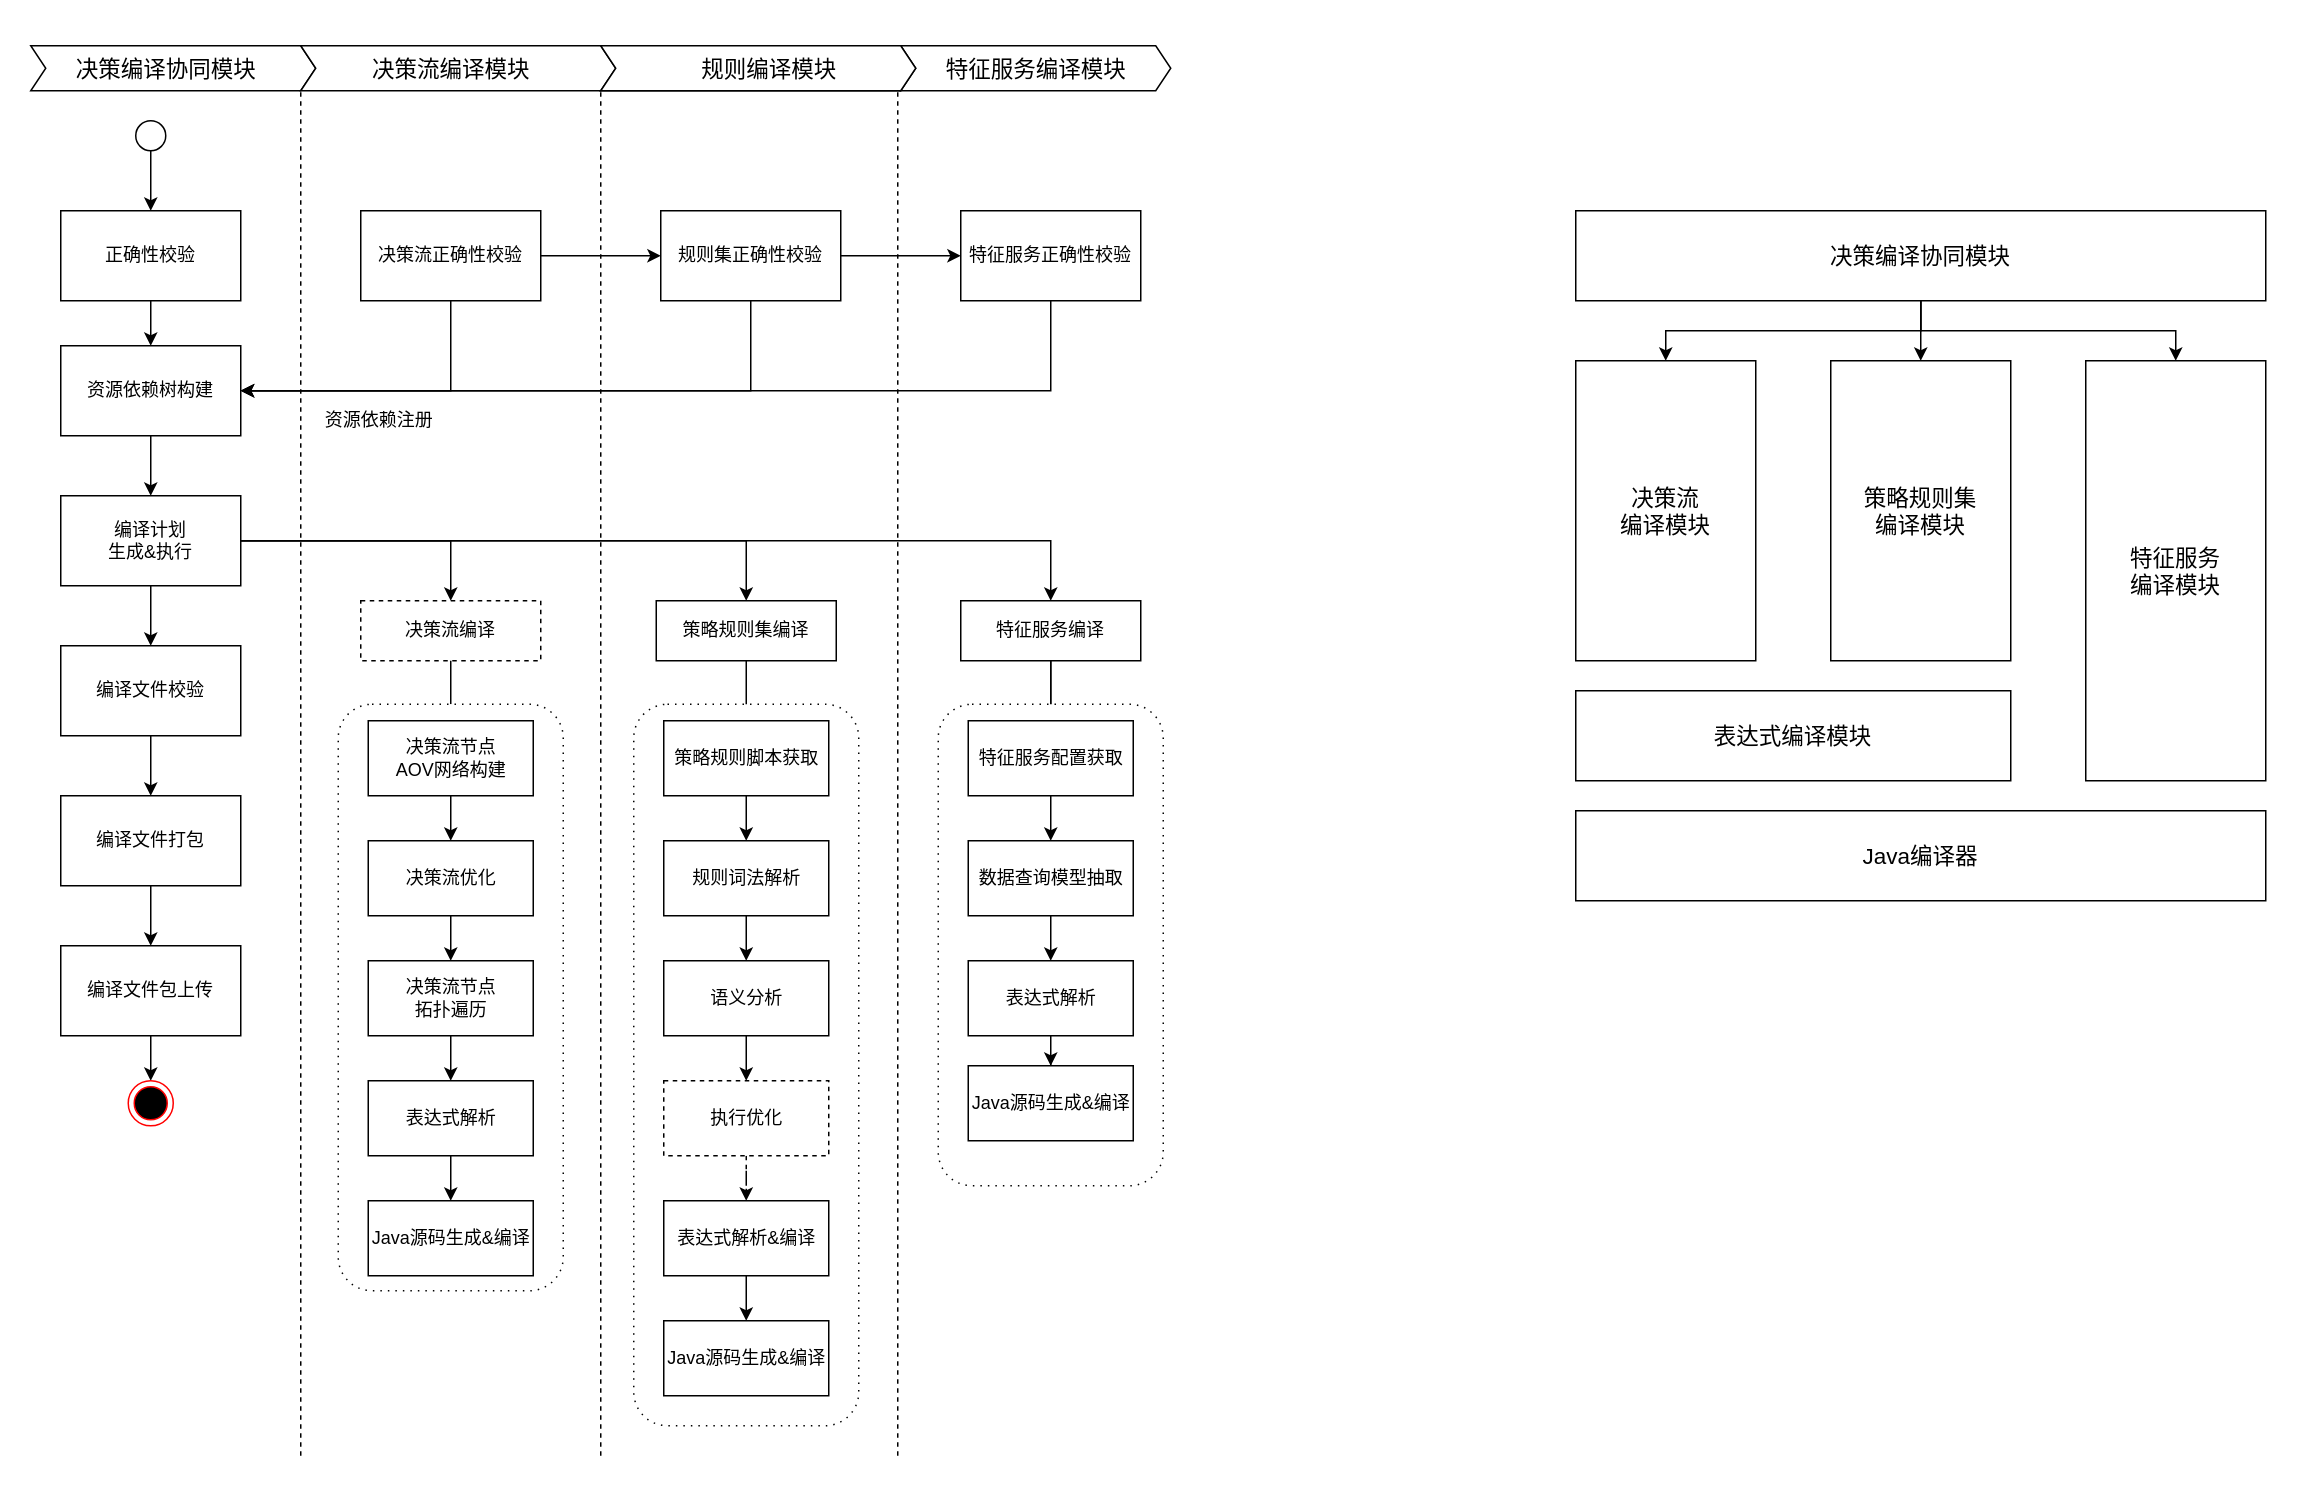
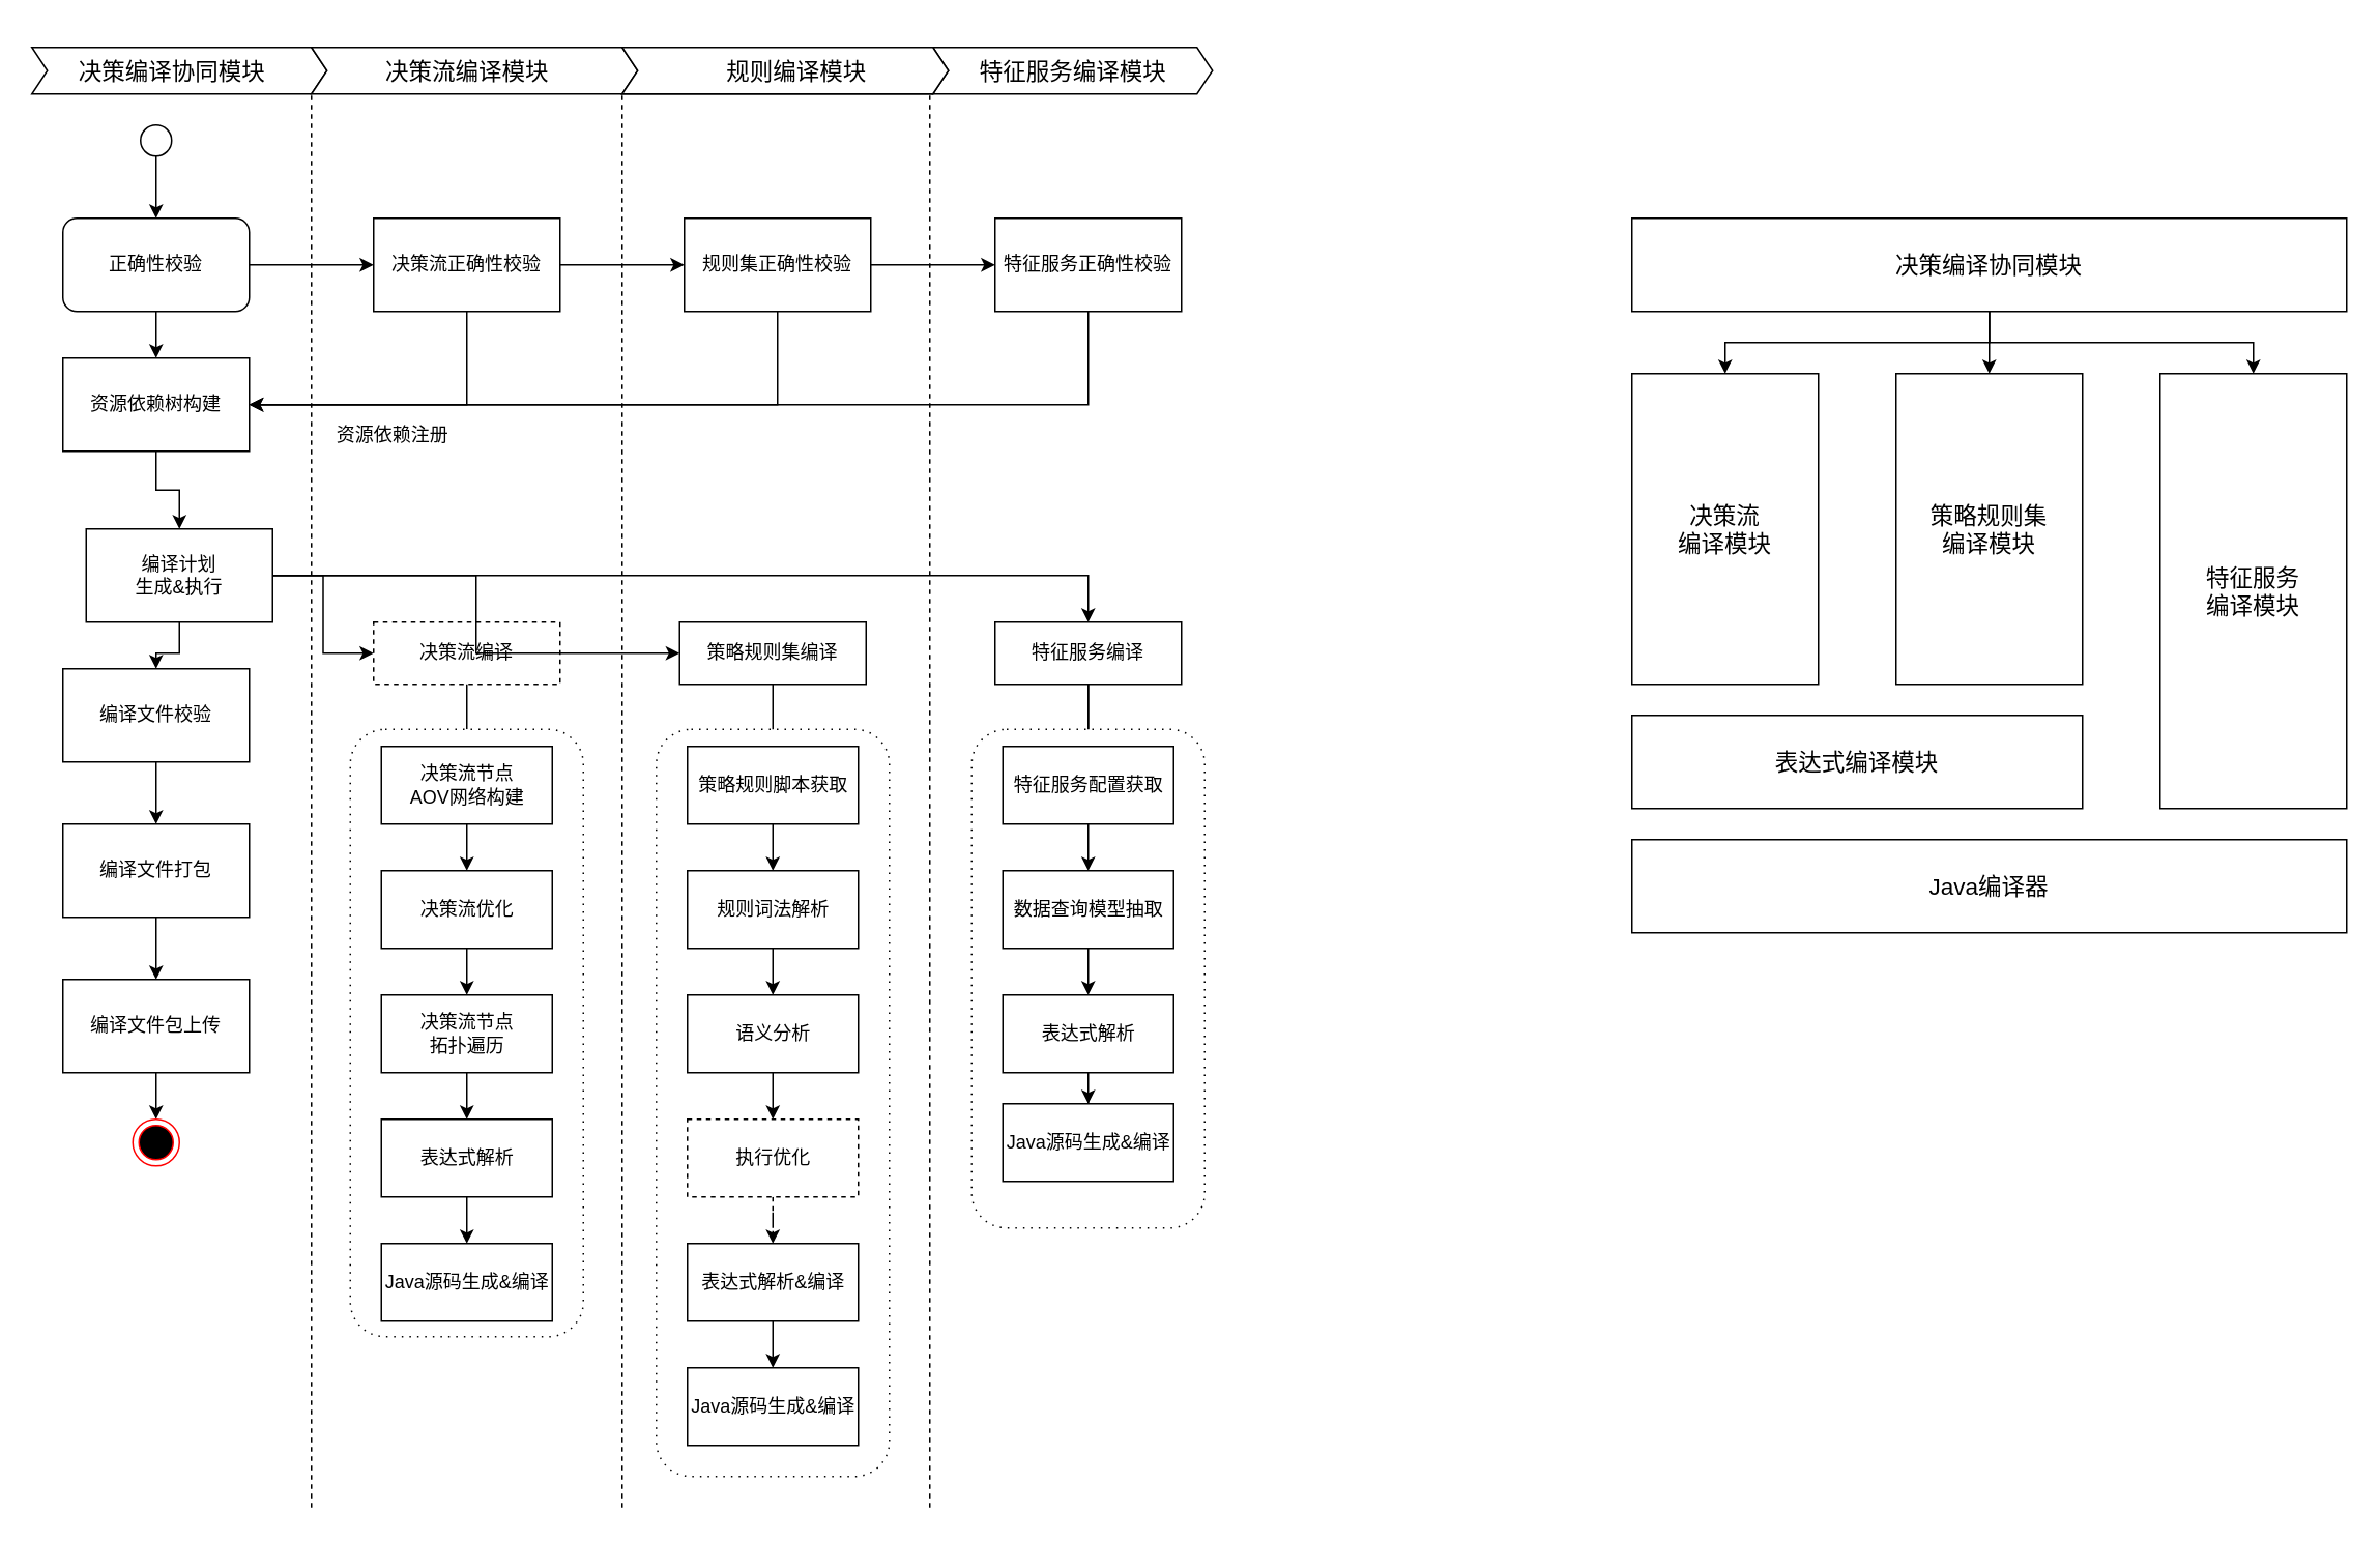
- <mxCell id="13" value="正确性校验" style="rounded=0;whiteSpace=wrap;html=1;" parent="1" vertex="1"><mxGeometry x="40" y="130" width="120" height="60" as="geometry" /></mxCell>
+ <mxCell id="13" value="正确性校验" style="whiteSpace=wrap;html=1;rounded=1;" parent="1" vertex="1"><mxGeometry x="40" y="130" width="120" height="60" as="geometry" /></mxCell>
+ <mxCell id="11" value="" style="edgeStyle=orthogonalEdgeStyle;rounded=0;orthogonalLoop=1;jettySize=auto;html=1;" parent="1" source="13" target="28" edge="1"><mxGeometry relative="1" as="geometry" /></mxCell>
- <mxCell id="25" value="编译计划&lt;br&gt;生成&amp;amp;执行" style="whiteSpace=wrap;html=1;rounded=0;" parent="1" vertex="1"><mxGeometry x="40" y="320" width="120" height="60" as="geometry" /></mxCell>
+ <mxCell id="25" value="编译计划&lt;br&gt;生成&amp;amp;执行" style="whiteSpace=wrap;html=1;rounded=0;" parent="1" vertex="1"><mxGeometry x="55" y="330" width="120" height="60" as="geometry" /></mxCell>
